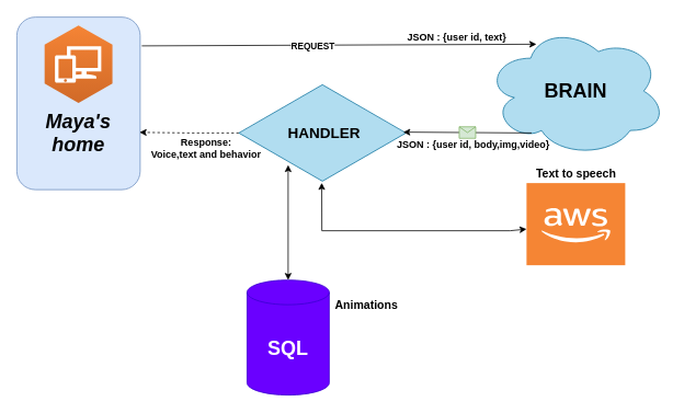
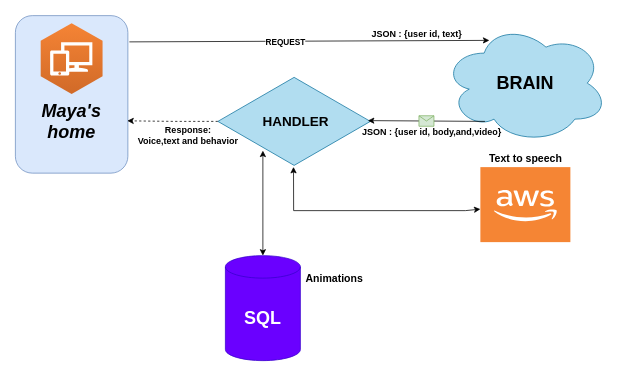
- <mxCell id="18" value="&lt;b style=&quot;border-color: var(--border-color);&quot;&gt;JSON : {user id, body,img,video}&lt;/b&gt;" style="text;html=1;align=center;verticalAlign=middle;resizable=0;points=[];autosize=1;strokeColor=none;fillColor=none;" vertex="1" parent="1"><mxGeometry x="470" y="160" width="210" height="30" as="geometry" /></mxCell>
+ <mxCell id="18" value="&lt;b style=&quot;border-color: var(--border-color);&quot;&gt;JSON : {user id, body,and,video}&lt;/b&gt;" style="text;html=1;align=center;verticalAlign=middle;resizable=0;points=[];autosize=1;strokeColor=none;fillColor=none;" vertex="1" parent="1"><mxGeometry x="470" y="160" width="210" height="30" as="geometry" /></mxCell>
